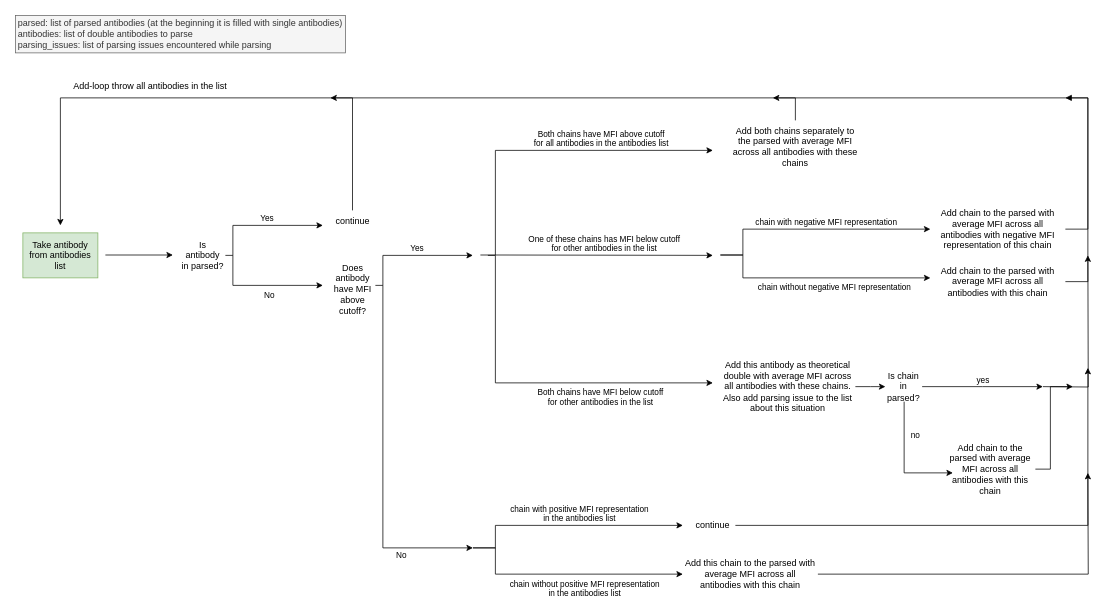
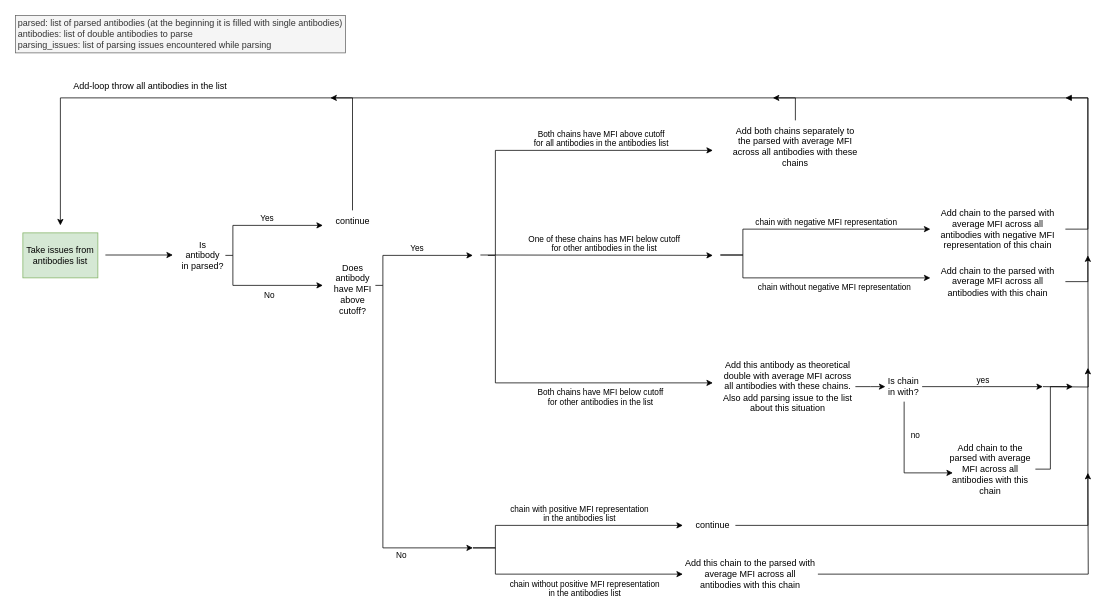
- <mxCell id="4" value="Take antibody from antibodies list" style="text;strokeColor=#82b366;align=center;fillColor=#d5e8d4;html=1;verticalAlign=middle;whiteSpace=wrap;rounded=0;" parent="1" vertex="1"><mxGeometry x="30" y="310" width="100" height="60" as="geometry" /></mxCell>
+ <mxCell id="4" value="Take issues from antibodies list" style="text;strokeColor=#82b366;align=center;fillColor=#d5e8d4;html=1;verticalAlign=middle;whiteSpace=wrap;rounded=0;" parent="1" vertex="1"><mxGeometry x="30" y="310" width="100" height="60" as="geometry" /></mxCell>
- <mxCell id="36" value="Is chain in parsed?" style="text;strokeColor=none;align=center;fillColor=none;html=1;verticalAlign=middle;whiteSpace=wrap;rounded=0;" vertex="1" parent="1"><mxGeometry x="1180" y="495" width="49" height="40" as="geometry" /></mxCell>
+ <mxCell id="36" value="Is chain in with?" style="text;strokeColor=none;align=center;fillColor=none;html=1;verticalAlign=middle;whiteSpace=wrap;rounded=0;" vertex="1" parent="1"><mxGeometry x="1180" y="495" width="49" height="40" as="geometry" /></mxCell>
